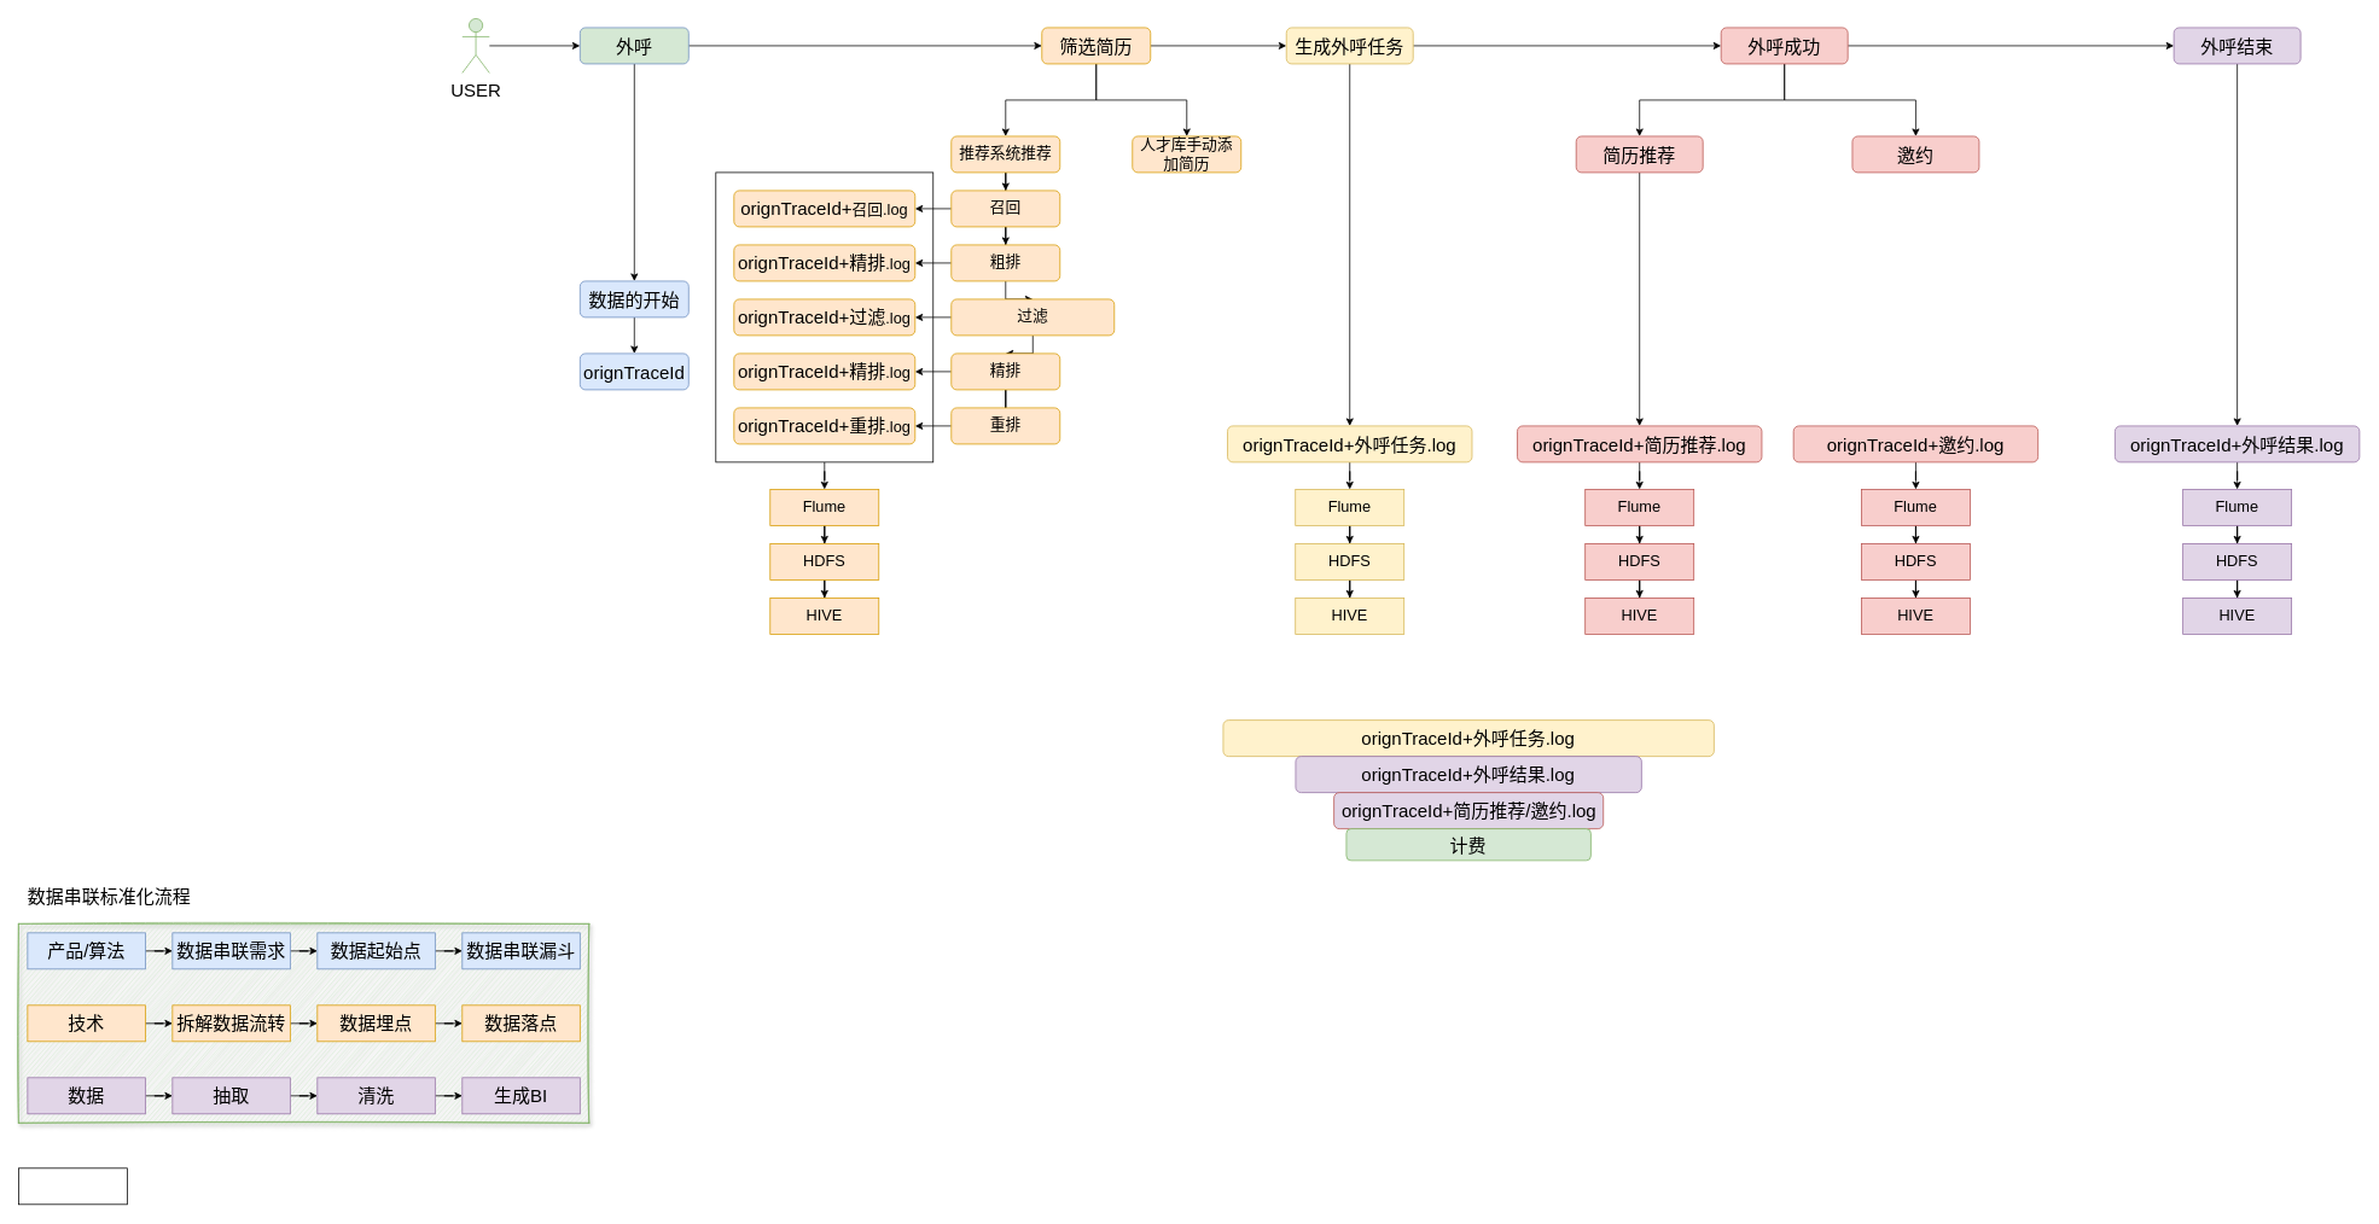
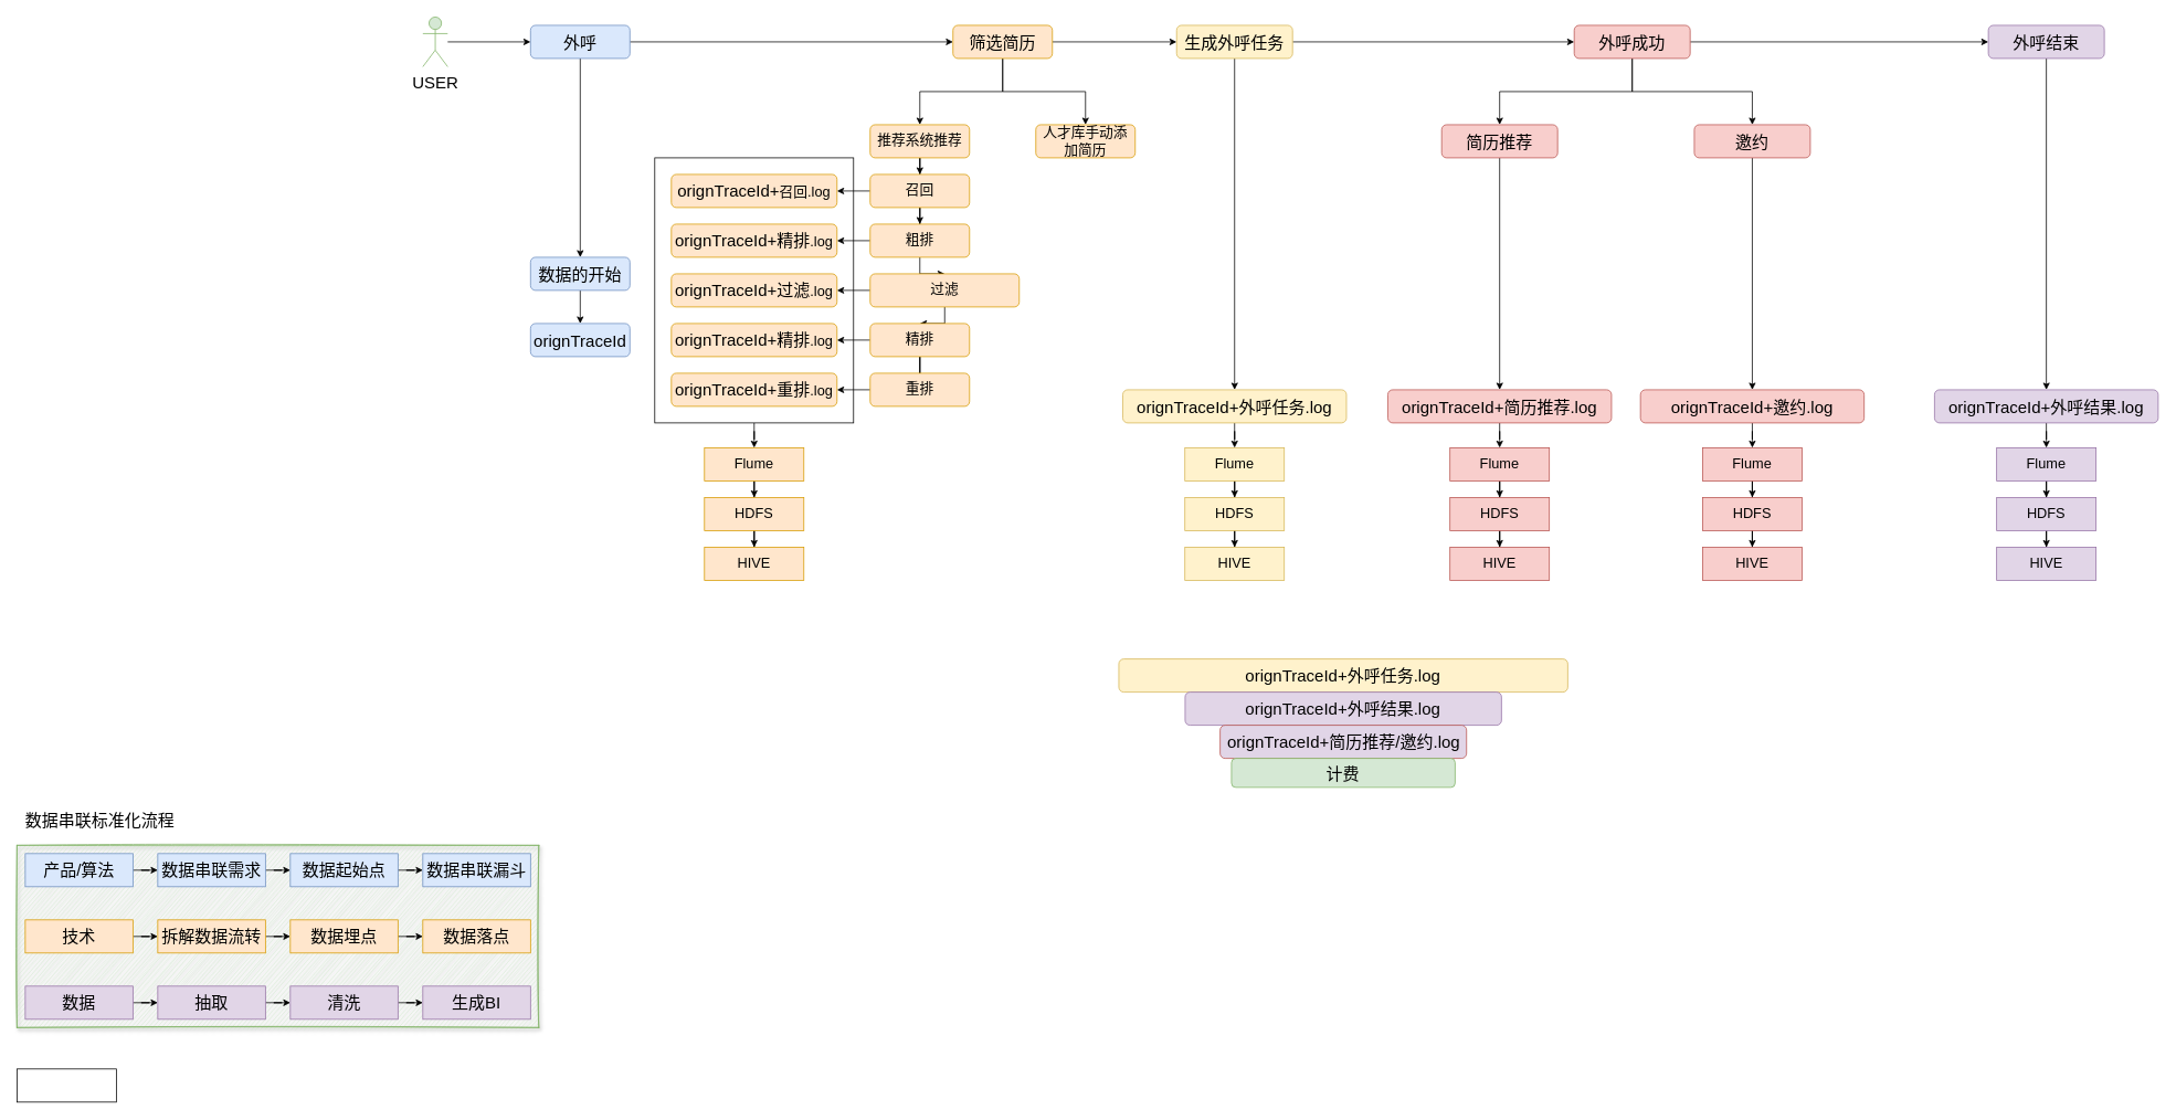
- <mxCell id="7" value="外呼" style="rounded=1;whiteSpace=wrap;html=1;fontSize=20;fillColor=#d5e8d4;strokeColor=#6c8ebf;" parent="1" vertex="1"><mxGeometry x="640" y="30" width="120" height="40" as="geometry" /></mxCell>
+ <mxCell id="7" value="外呼" style="rounded=1;whiteSpace=wrap;html=1;fontSize=20;fillColor=#dae8fc;strokeColor=#6c8ebf;" parent="1" vertex="1"><mxGeometry x="640" y="30" width="120" height="40" as="geometry" /></mxCell>
+ <mxCell id="30" style="edgeStyle=orthogonalEdgeStyle;rounded=0;orthogonalLoop=1;jettySize=auto;html=1;fontSize=17;" parent="1" source="31" target="72" edge="1"><mxGeometry relative="1" as="geometry" /></mxCell>
